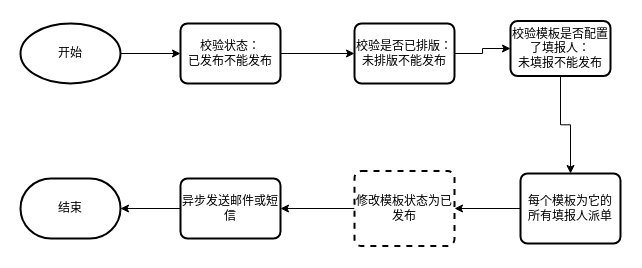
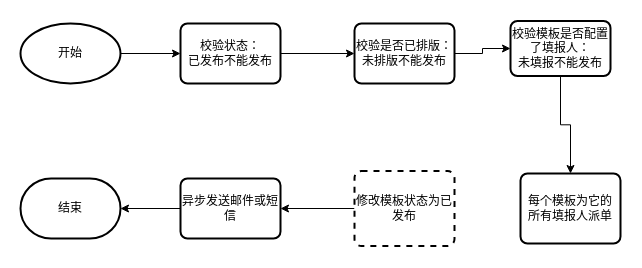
- <mxCell id="10" value="" style="edgeStyle=orthogonalEdgeStyle;rounded=0;orthogonalLoop=1;jettySize=auto;html=1;" parent="1" source="11" target="13" edge="1"><mxGeometry relative="1" as="geometry" /></mxCell>
